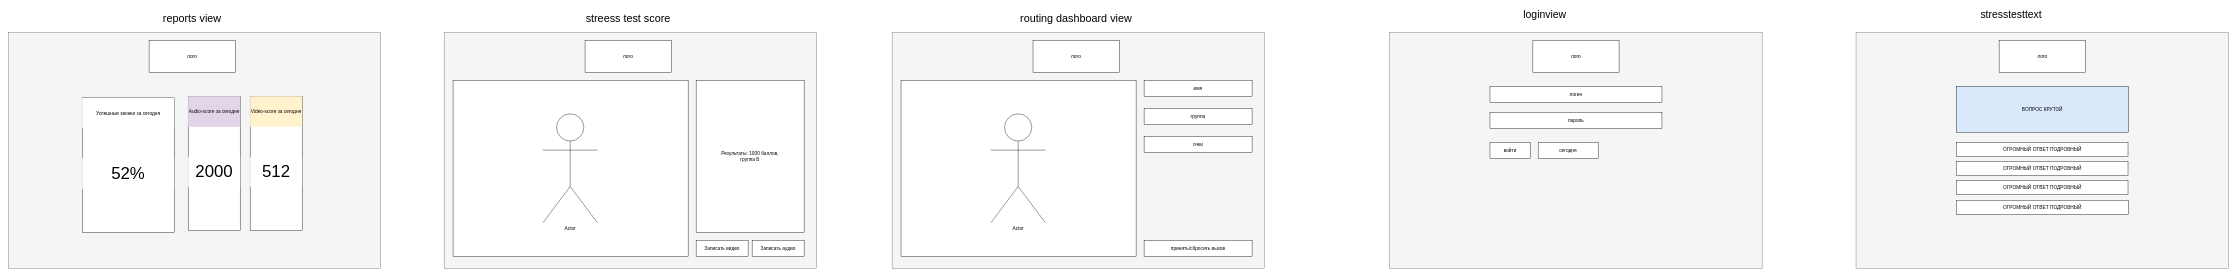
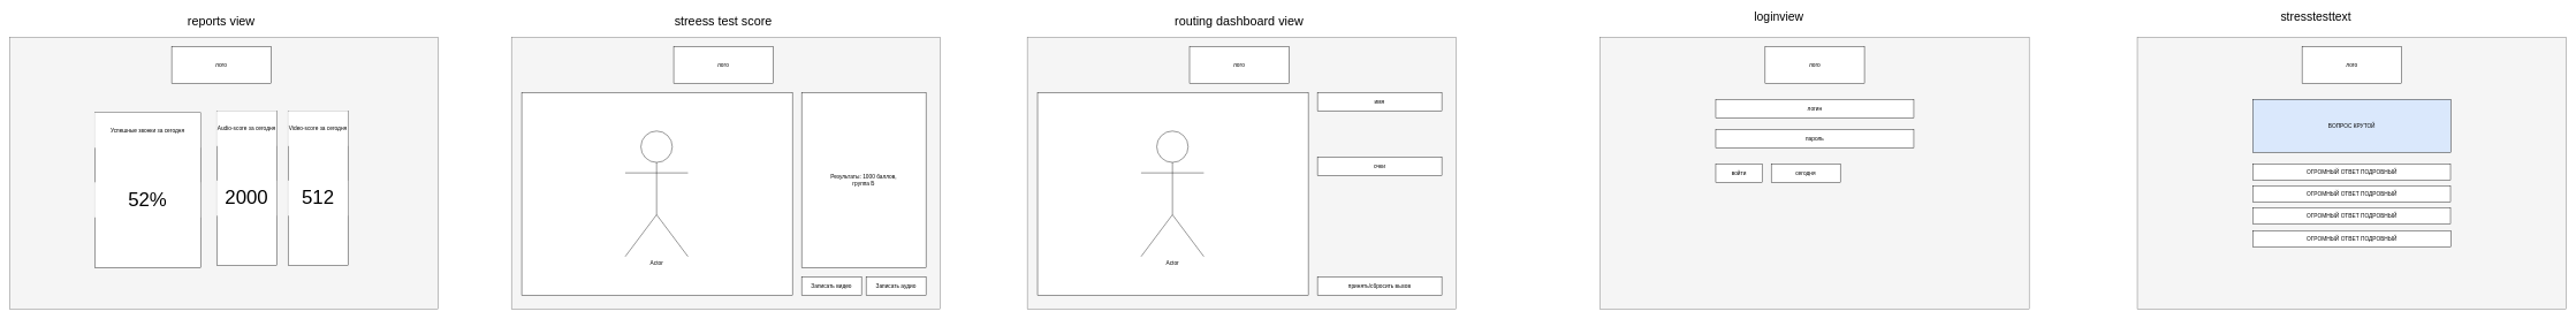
- <mxCell id="33" value="Audio-score за сегодня" style="rounded=0;whiteSpace=wrap;html=1;strokeColor=none;fillColor=#e1d5e7;" vertex="1" parent="1"><mxGeometry x="470" y="240" width="130" height="76.25" as="geometry" /></mxCell>
+ <mxCell id="33" value="Audio-score за сегодня" style="rounded=0;whiteSpace=wrap;html=1;strokeColor=none;" vertex="1" parent="1"><mxGeometry x="470" y="240" width="130" height="76.25" as="geometry" /></mxCell>
- <mxCell id="36" value="Video-score за сегодня" style="rounded=0;whiteSpace=wrap;html=1;strokeColor=none;fillColor=#fff2cc;" vertex="1" parent="1"><mxGeometry x="625" y="240" width="130" height="76.25" as="geometry" /></mxCell>
+ <mxCell id="36" value="Video-score за сегодня" style="rounded=0;whiteSpace=wrap;html=1;strokeColor=none;" vertex="1" parent="1"><mxGeometry x="625" y="240" width="130" height="76.25" as="geometry" /></mxCell>
- <mxCell id="12" value="группа" style="rounded=0;whiteSpace=wrap;html=1;" vertex="1" parent="1"><mxGeometry x="2860" y="270" width="270" height="40" as="geometry" /></mxCell>
